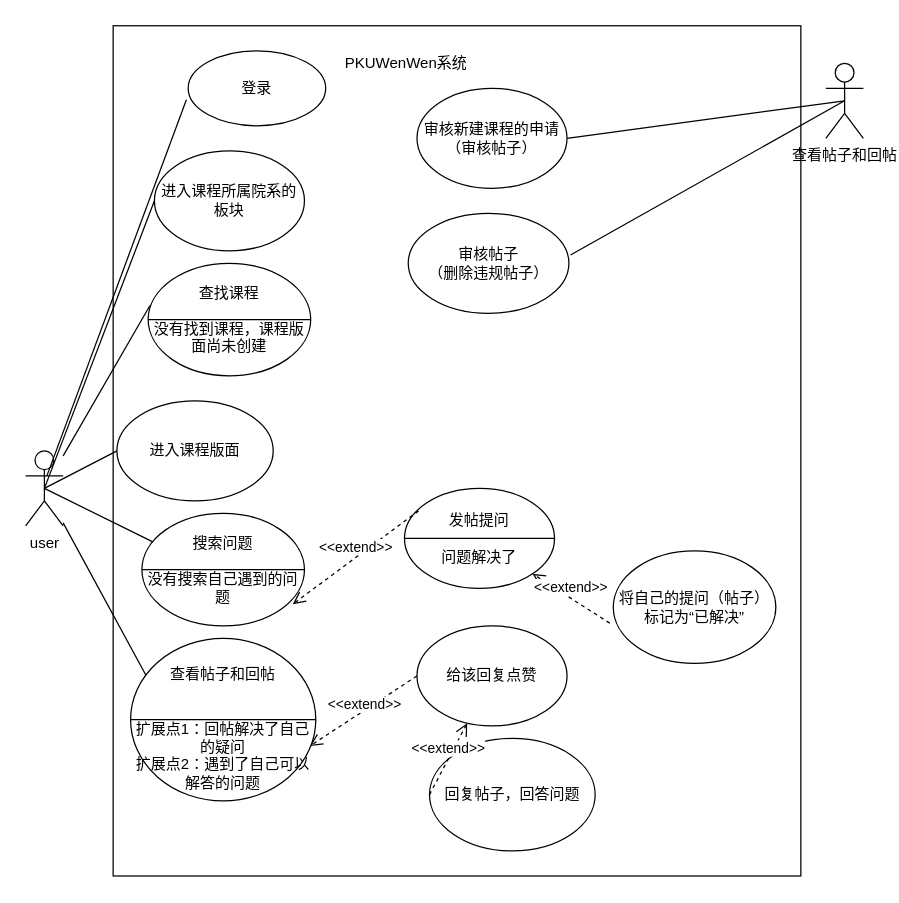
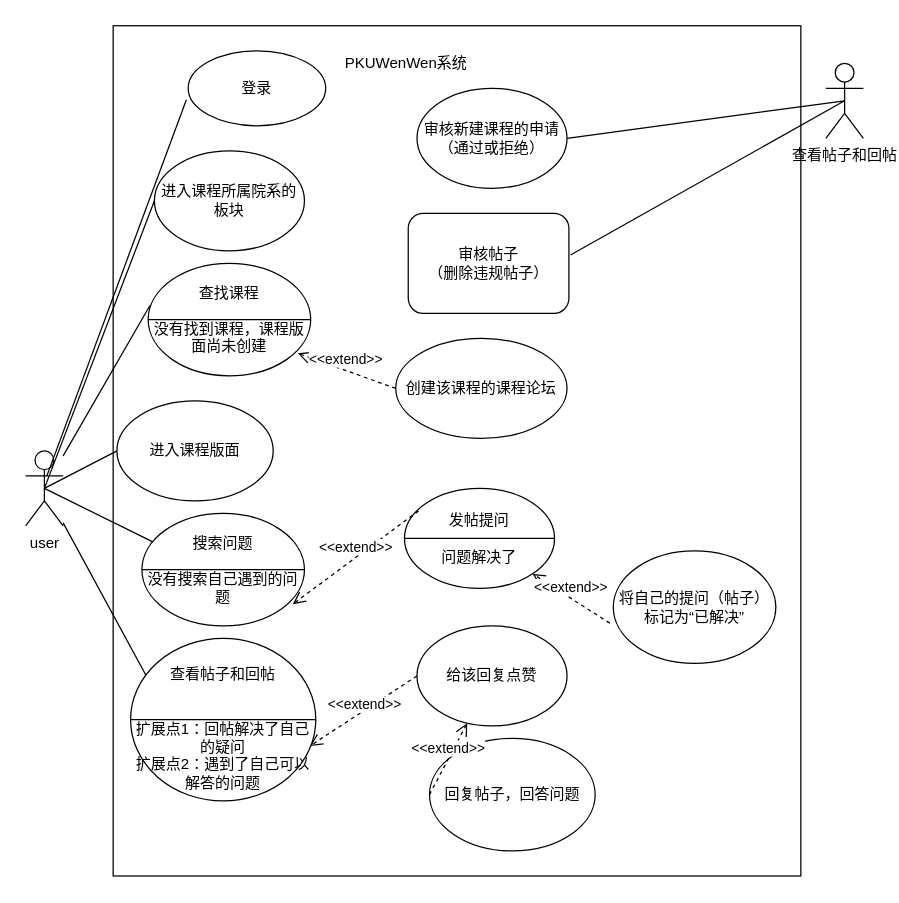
- <mxCell id="28" value="审核新建课程的申请（审核帖子）" style="ellipse;whiteSpace=wrap;html=1;" parent="1" vertex="1"><mxGeometry x="333" y="70" width="120" height="80" as="geometry" /></mxCell>
+ <mxCell id="28" value="审核新建课程的申请（通过或拒绝）" style="ellipse;whiteSpace=wrap;html=1;" parent="1" vertex="1"><mxGeometry x="333" y="70" width="120" height="80" as="geometry" /></mxCell>
- <mxCell id="29" value="审核帖子&lt;br&gt;（删除违规帖子）" style="ellipse;whiteSpace=wrap;html=1;" parent="1" vertex="1"><mxGeometry x="326" y="170" width="128.5" height="80" as="geometry" /></mxCell>
+ <mxCell id="29" value="审核帖子&lt;br&gt;（删除违规帖子）" style="whiteSpace=wrap;html=1;rounded=1;" parent="1" vertex="1"><mxGeometry x="326" y="170" width="128.5" height="80" as="geometry" /></mxCell>
+ <mxCell id="13" value="&amp;lt;&amp;lt;extend&amp;gt;&amp;gt;" style="html=1;verticalAlign=bottom;endArrow=open;dashed=1;endSize=8;entryX=0.921;entryY=0.8;entryDx=0;entryDy=0;entryPerimeter=0;exitX=0;exitY=0.5;exitDx=0;exitDy=0;" parent="1" source="11" target="10" edge="1"><mxGeometry relative="1" as="geometry"><mxPoint x="333" y="250" as="sourcePoint" /><mxPoint x="253" y="250" as="targetPoint" /></mxGeometry></mxCell>
+ <mxCell id="11" value="创建该课程的课程论坛" style="ellipse;whiteSpace=wrap;html=1;" parent="1" vertex="1"><mxGeometry x="316" y="270" width="137" height="80" as="geometry" /></mxCell>
